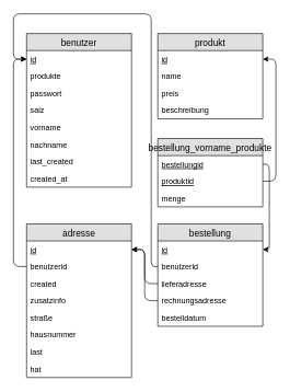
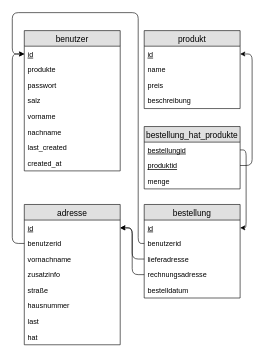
- <mxCell id="35" value="bestellung_vorname_produkte" style="swimlane;fontStyle=0;childLayout=stackLayout;horizontal=1;startSize=26;fillColor=#e0e0e0;horizontalStack=0;resizeParent=1;resizeParentMax=0;resizeLast=0;collapsible=1;marginBottom=0;swimlaneFillColor=#ffffff;align=center;fontSize=14;" vertex="1" parent="1"><mxGeometry x="240" y="210" width="160" height="104" as="geometry" /></mxCell>
+ <mxCell id="35" value="bestellung_hat_produkte" style="swimlane;fontStyle=0;childLayout=stackLayout;horizontal=1;startSize=26;fillColor=#e0e0e0;horizontalStack=0;resizeParent=1;resizeParentMax=0;resizeLast=0;collapsible=1;marginBottom=0;swimlaneFillColor=#ffffff;align=center;fontSize=14;" vertex="1" parent="1"><mxGeometry x="240" y="210" width="160" height="104" as="geometry" /></mxCell>
- <mxCell id="19" value="created" style="text;strokeColor=none;fillColor=none;spacingLeft=4;spacingRight=4;overflow=hidden;rotatable=0;points=[[0,0.5],[1,0.5]];portConstraint=eastwest;fontSize=12;" vertex="1" parent="16"><mxGeometry y="78" width="160" height="26" as="geometry" /></mxCell>
+ <mxCell id="19" value="vornachname" style="text;strokeColor=none;fillColor=none;spacingLeft=4;spacingRight=4;overflow=hidden;rotatable=0;points=[[0,0.5],[1,0.5]];portConstraint=eastwest;fontSize=12;" vertex="1" parent="16"><mxGeometry y="78" width="160" height="26" as="geometry" /></mxCell>
